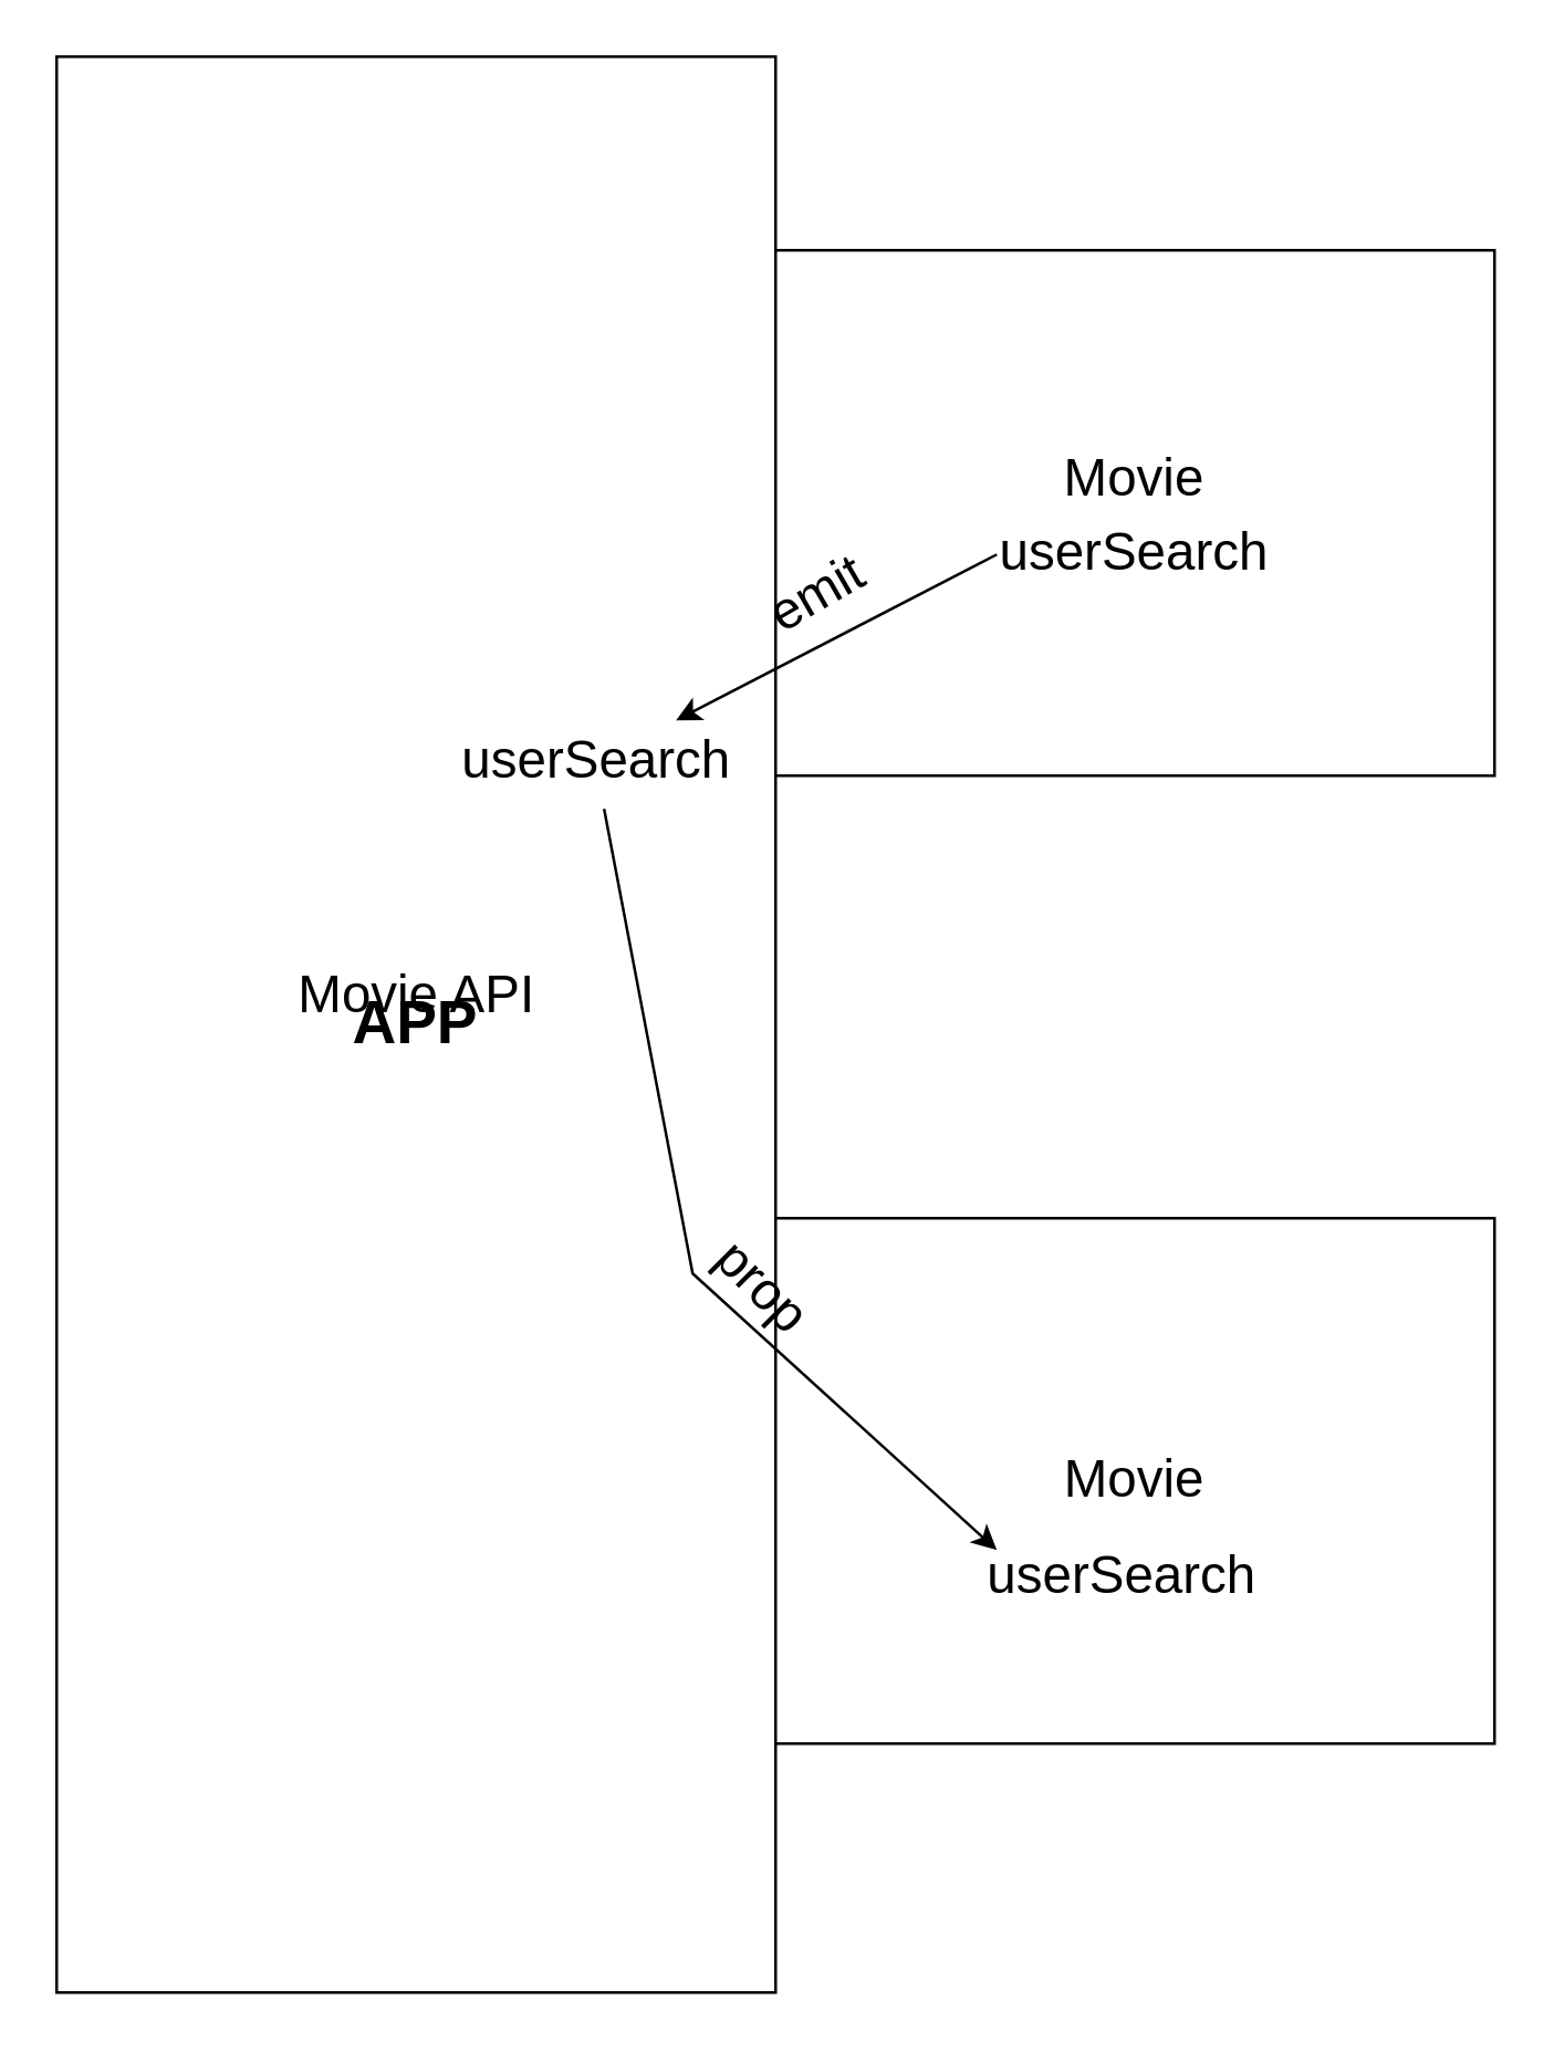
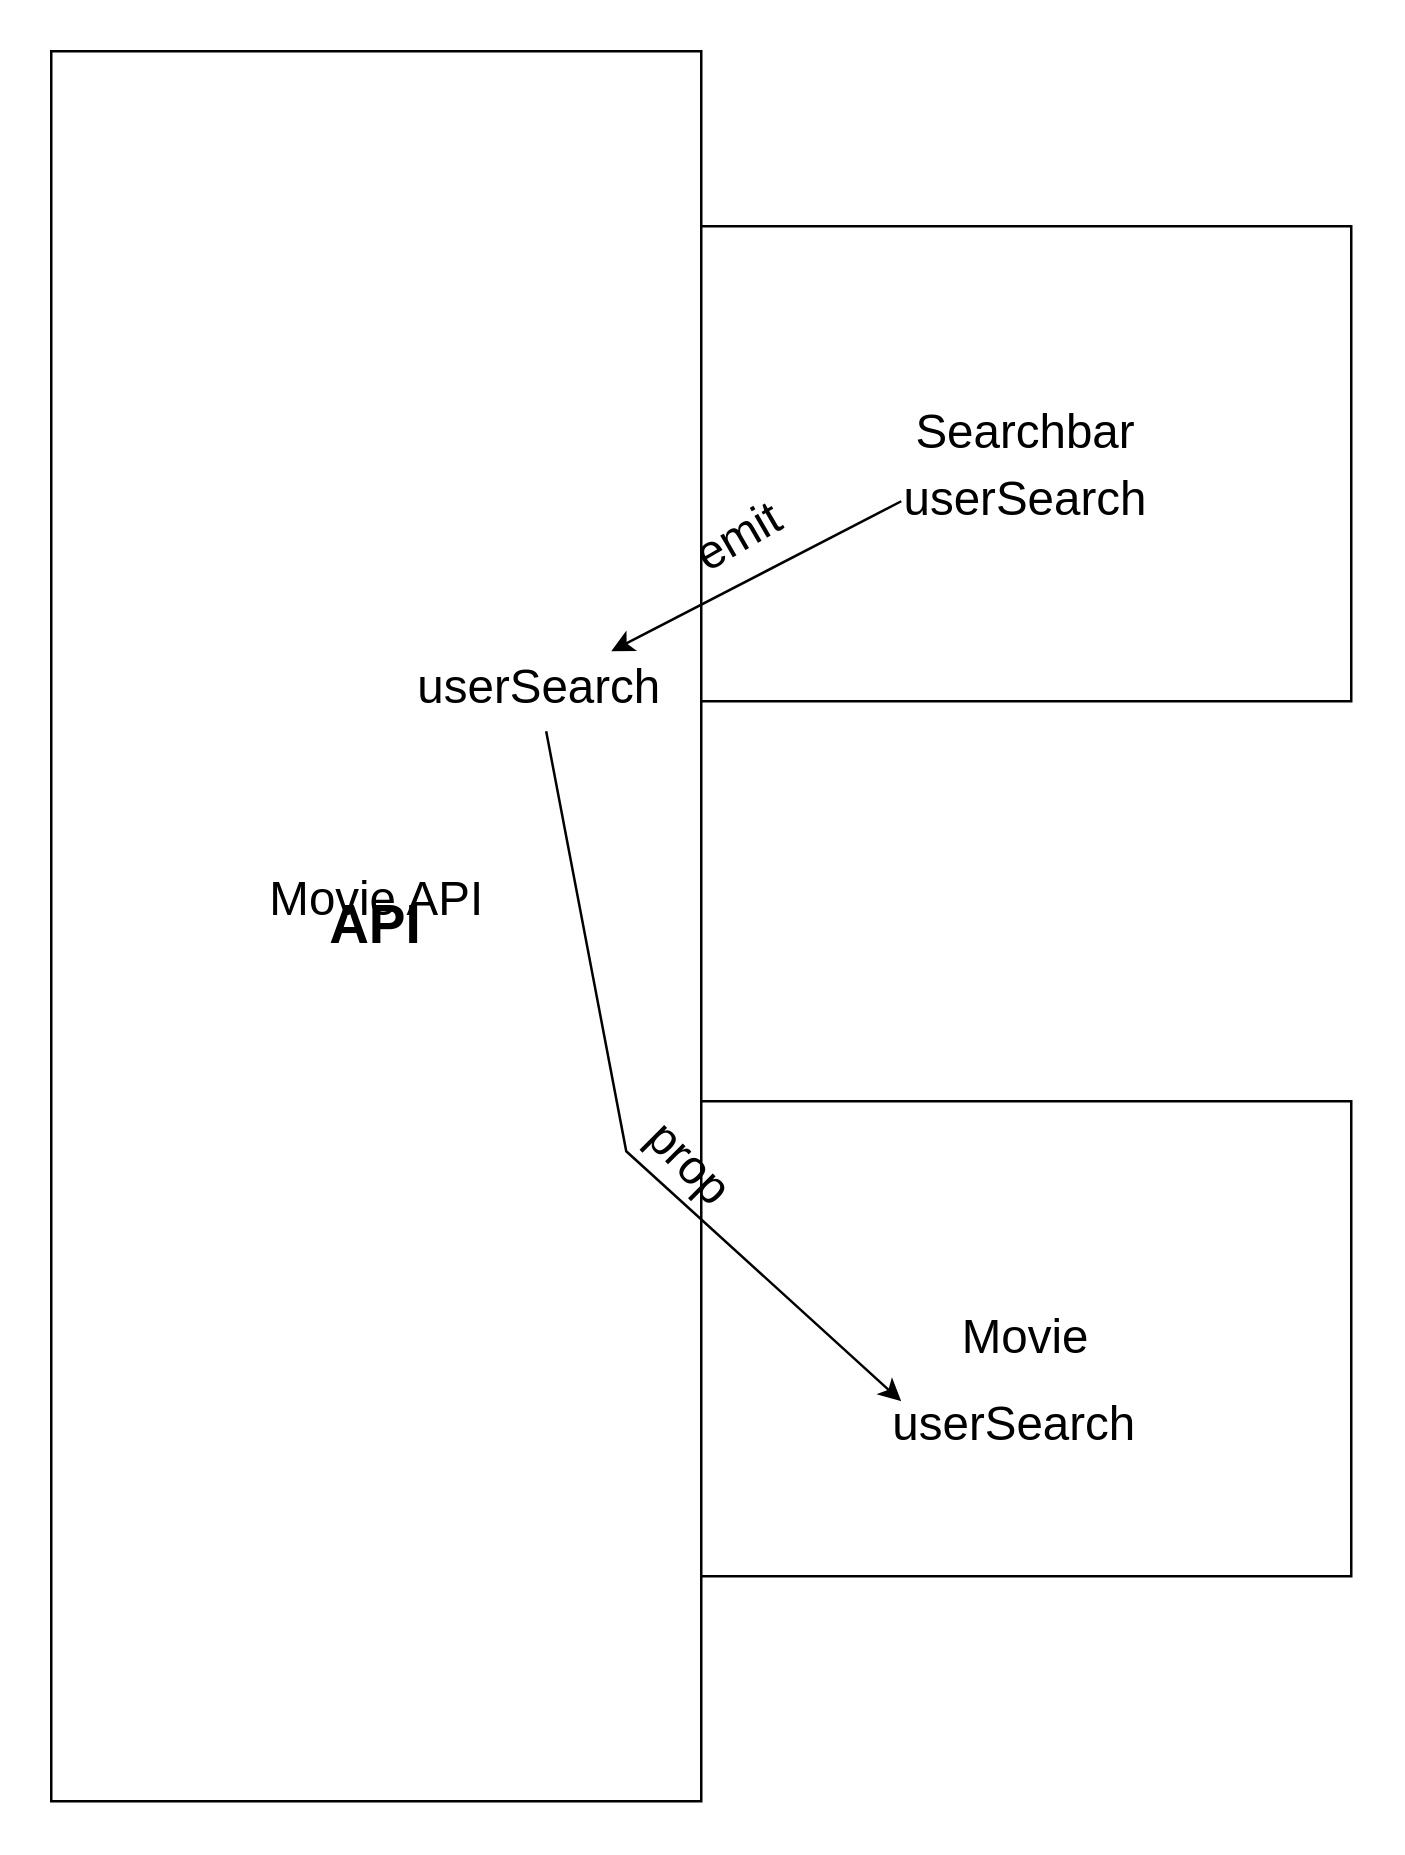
- <mxCell id="3" value="&lt;font style=&quot;font-size: 19px&quot;&gt;Movie&lt;br&gt;userSearch&lt;br&gt;&lt;/font&gt;" style="rounded=0;whiteSpace=wrap;html=1;fontSize=22;" vertex="1" parent="1"><mxGeometry x="280" y="90" width="260" height="190" as="geometry" /></mxCell>
+ <mxCell id="3" value="&lt;font style=&quot;font-size: 19px&quot;&gt;Searchbar&lt;br&gt;userSearch&lt;br&gt;&lt;/font&gt;" style="rounded=0;whiteSpace=wrap;html=1;fontSize=22;" vertex="1" parent="1"><mxGeometry x="280" y="90" width="260" height="190" as="geometry" /></mxCell>
- <mxCell id="2" value="&lt;b style=&quot;line-height: 1.2&quot;&gt;&lt;font style=&quot;font-size: 22px&quot;&gt;APP&lt;/font&gt;&lt;/b&gt;" style="rounded=0;whiteSpace=wrap;html=1;" vertex="1" parent="1"><mxGeometry x="20" y="20" width="260" height="700" as="geometry" /></mxCell>
+ <mxCell id="2" value="&lt;b style=&quot;line-height: 1.2&quot;&gt;&lt;font style=&quot;font-size: 22px&quot;&gt;API&lt;/font&gt;&lt;/b&gt;" style="rounded=0;whiteSpace=wrap;html=1;" vertex="1" parent="1"><mxGeometry x="20" y="20" width="260" height="700" as="geometry" /></mxCell>
